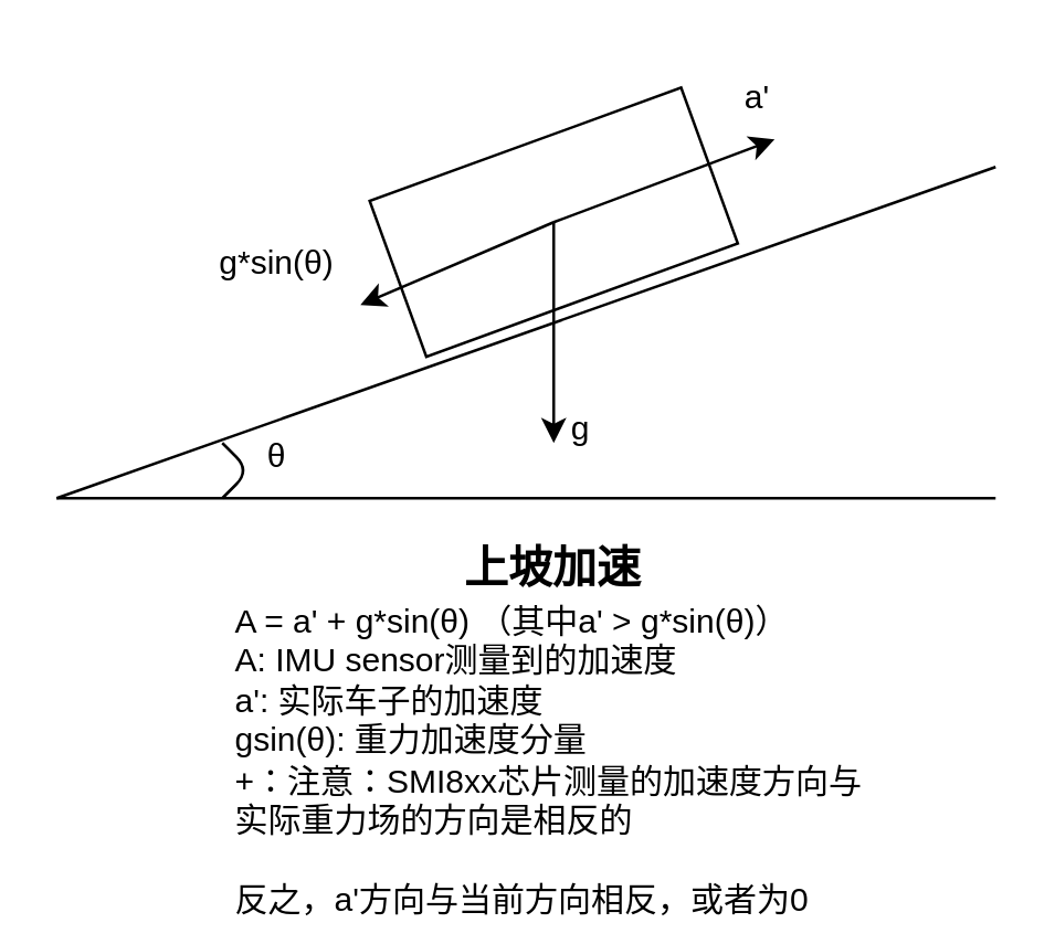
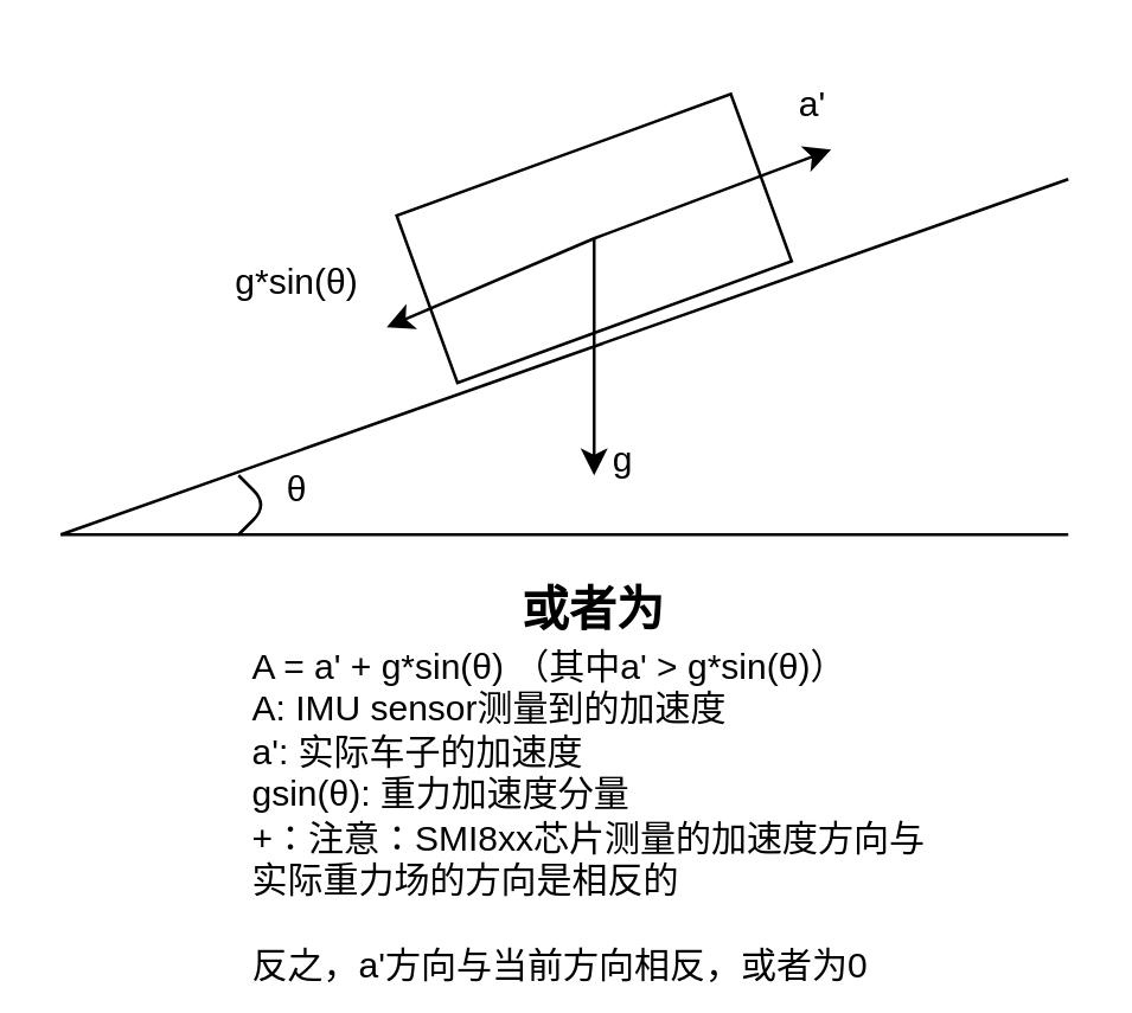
- <mxCell id="6" value="上坡加速" style="text;html=1;strokeColor=none;fillColor=none;align=center;verticalAlign=middle;whiteSpace=wrap;rounded=0;labelBorderColor=none;labelBackgroundColor=none;fontStyle=1;fontSize=16;" vertex="1" parent="1"><mxGeometry x="160" y="190" width="80" height="30" as="geometry" /></mxCell>
+ <mxCell id="6" value="或者为" style="text;html=1;strokeColor=none;fillColor=none;align=center;verticalAlign=middle;whiteSpace=wrap;rounded=0;labelBorderColor=none;labelBackgroundColor=none;fontStyle=1;fontSize=16;" vertex="1" parent="1"><mxGeometry x="160" y="190" width="80" height="30" as="geometry" /></mxCell>
